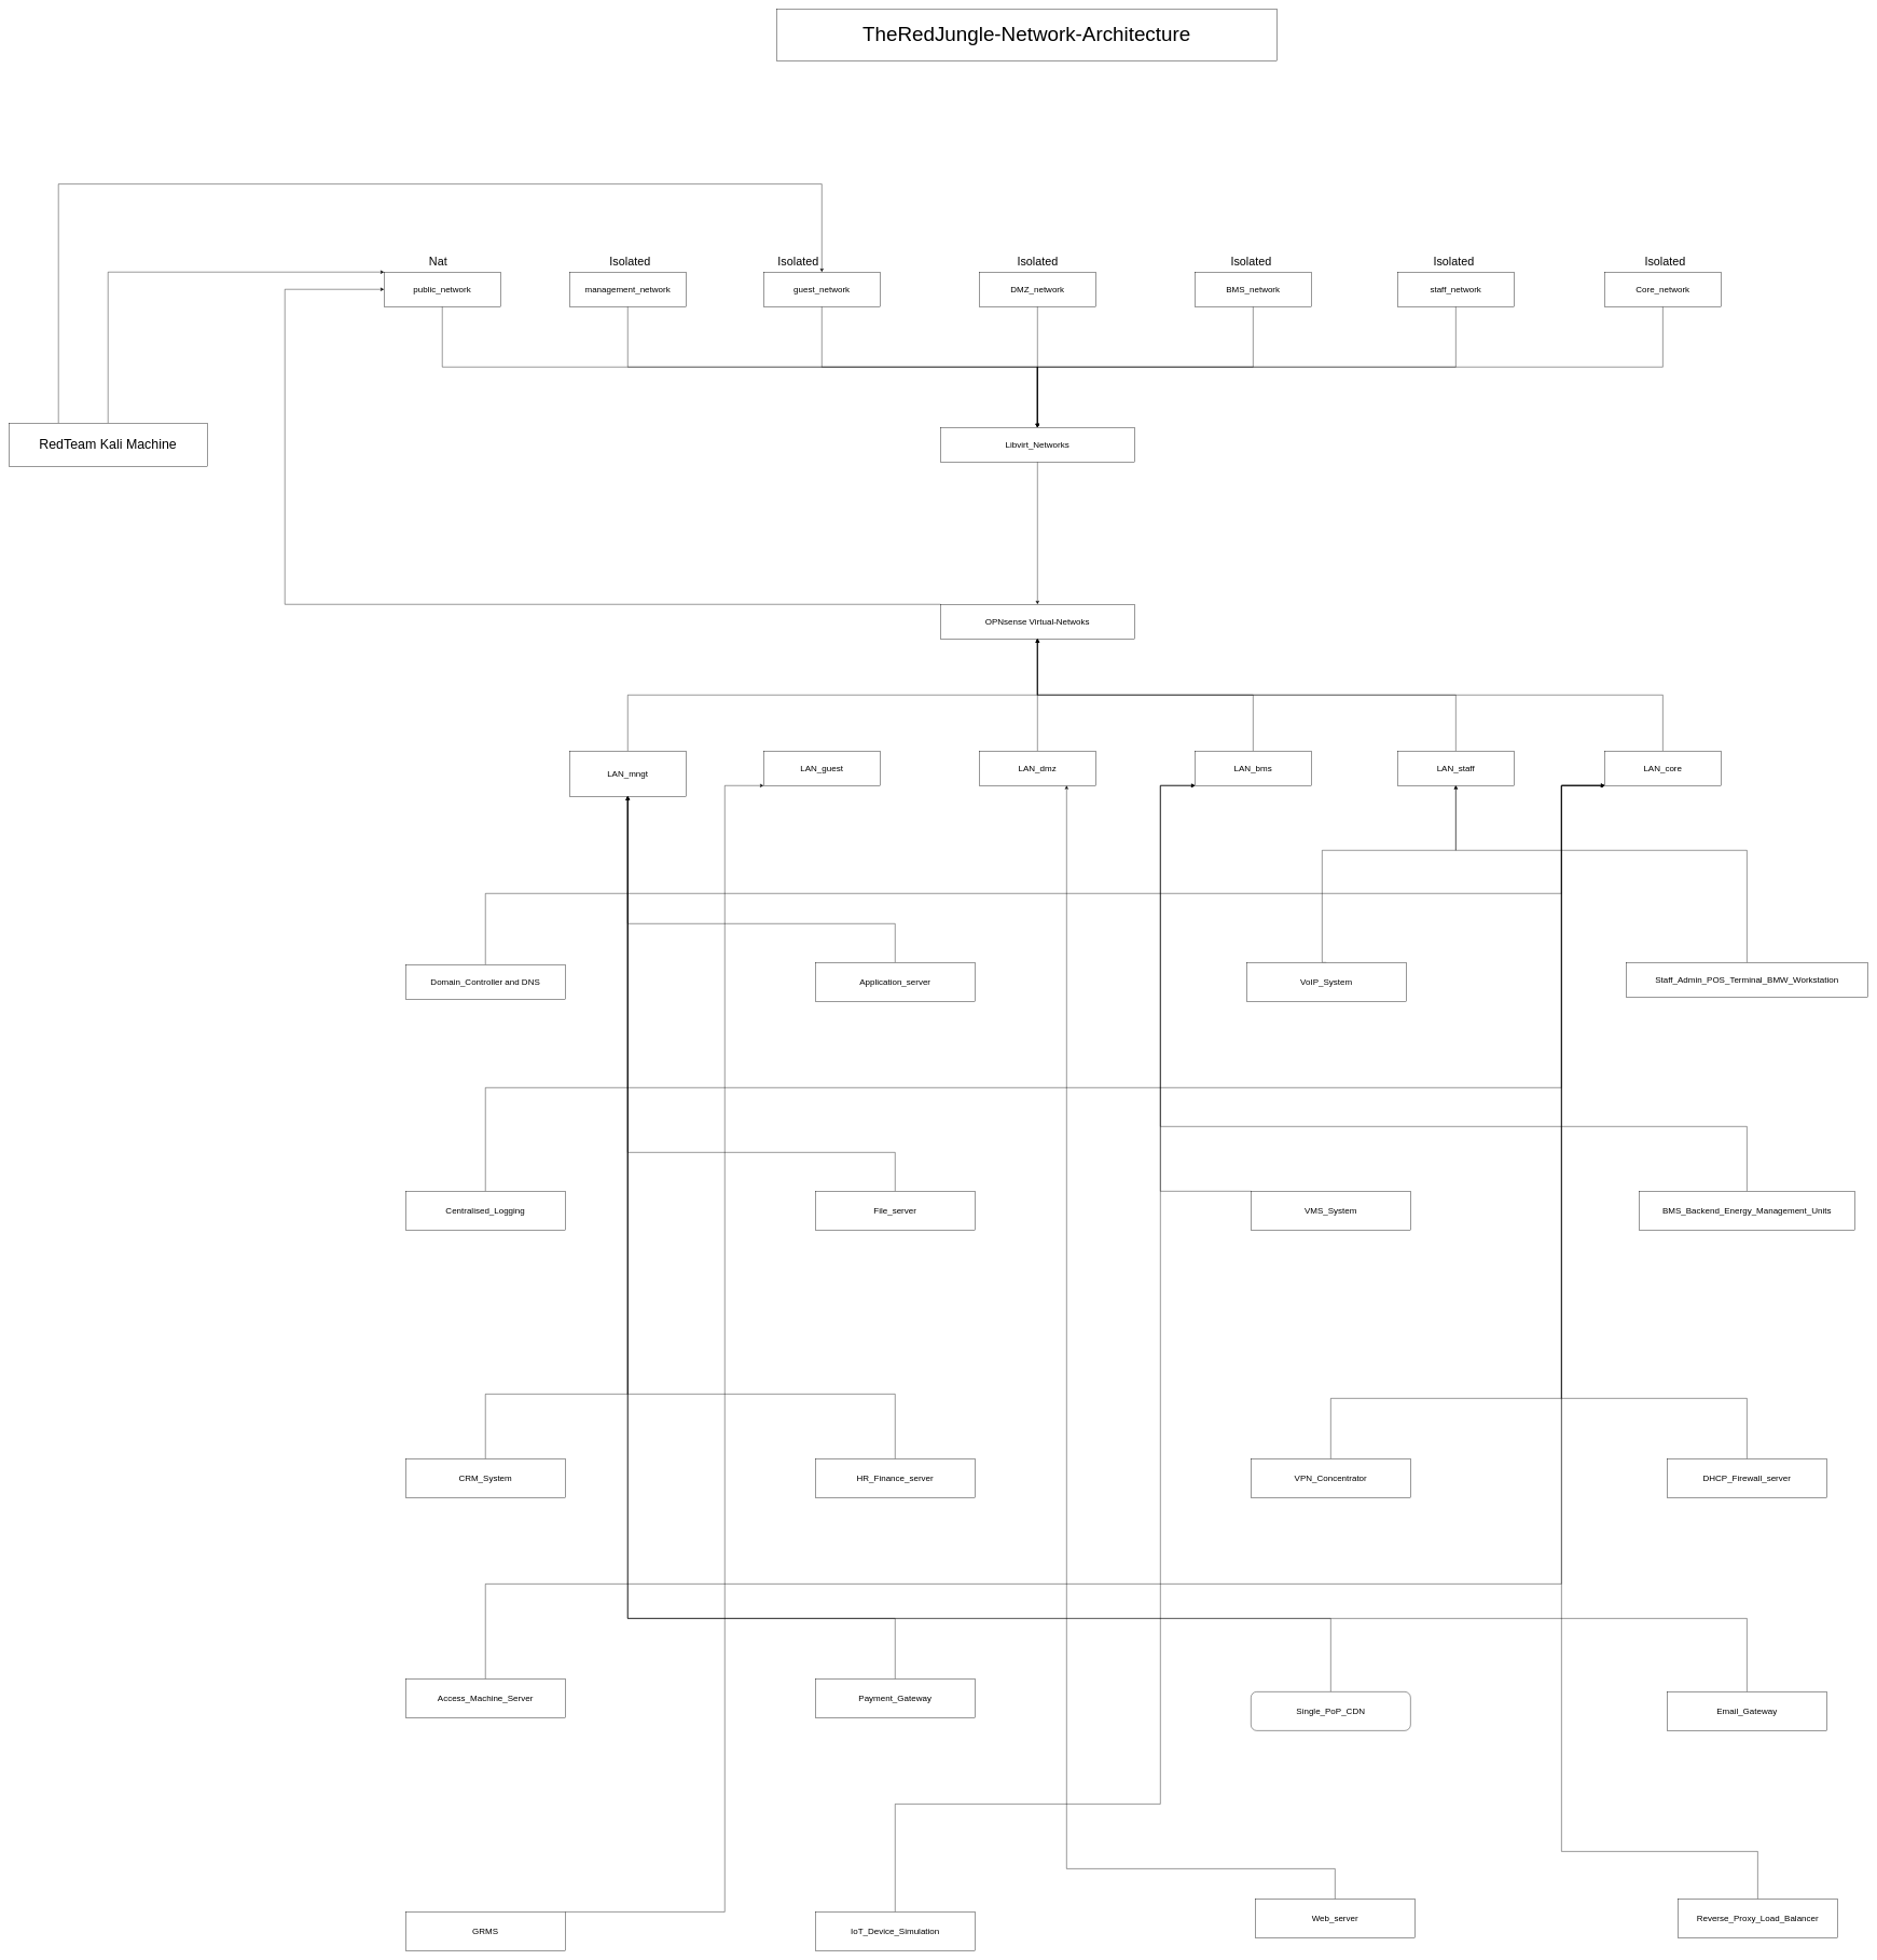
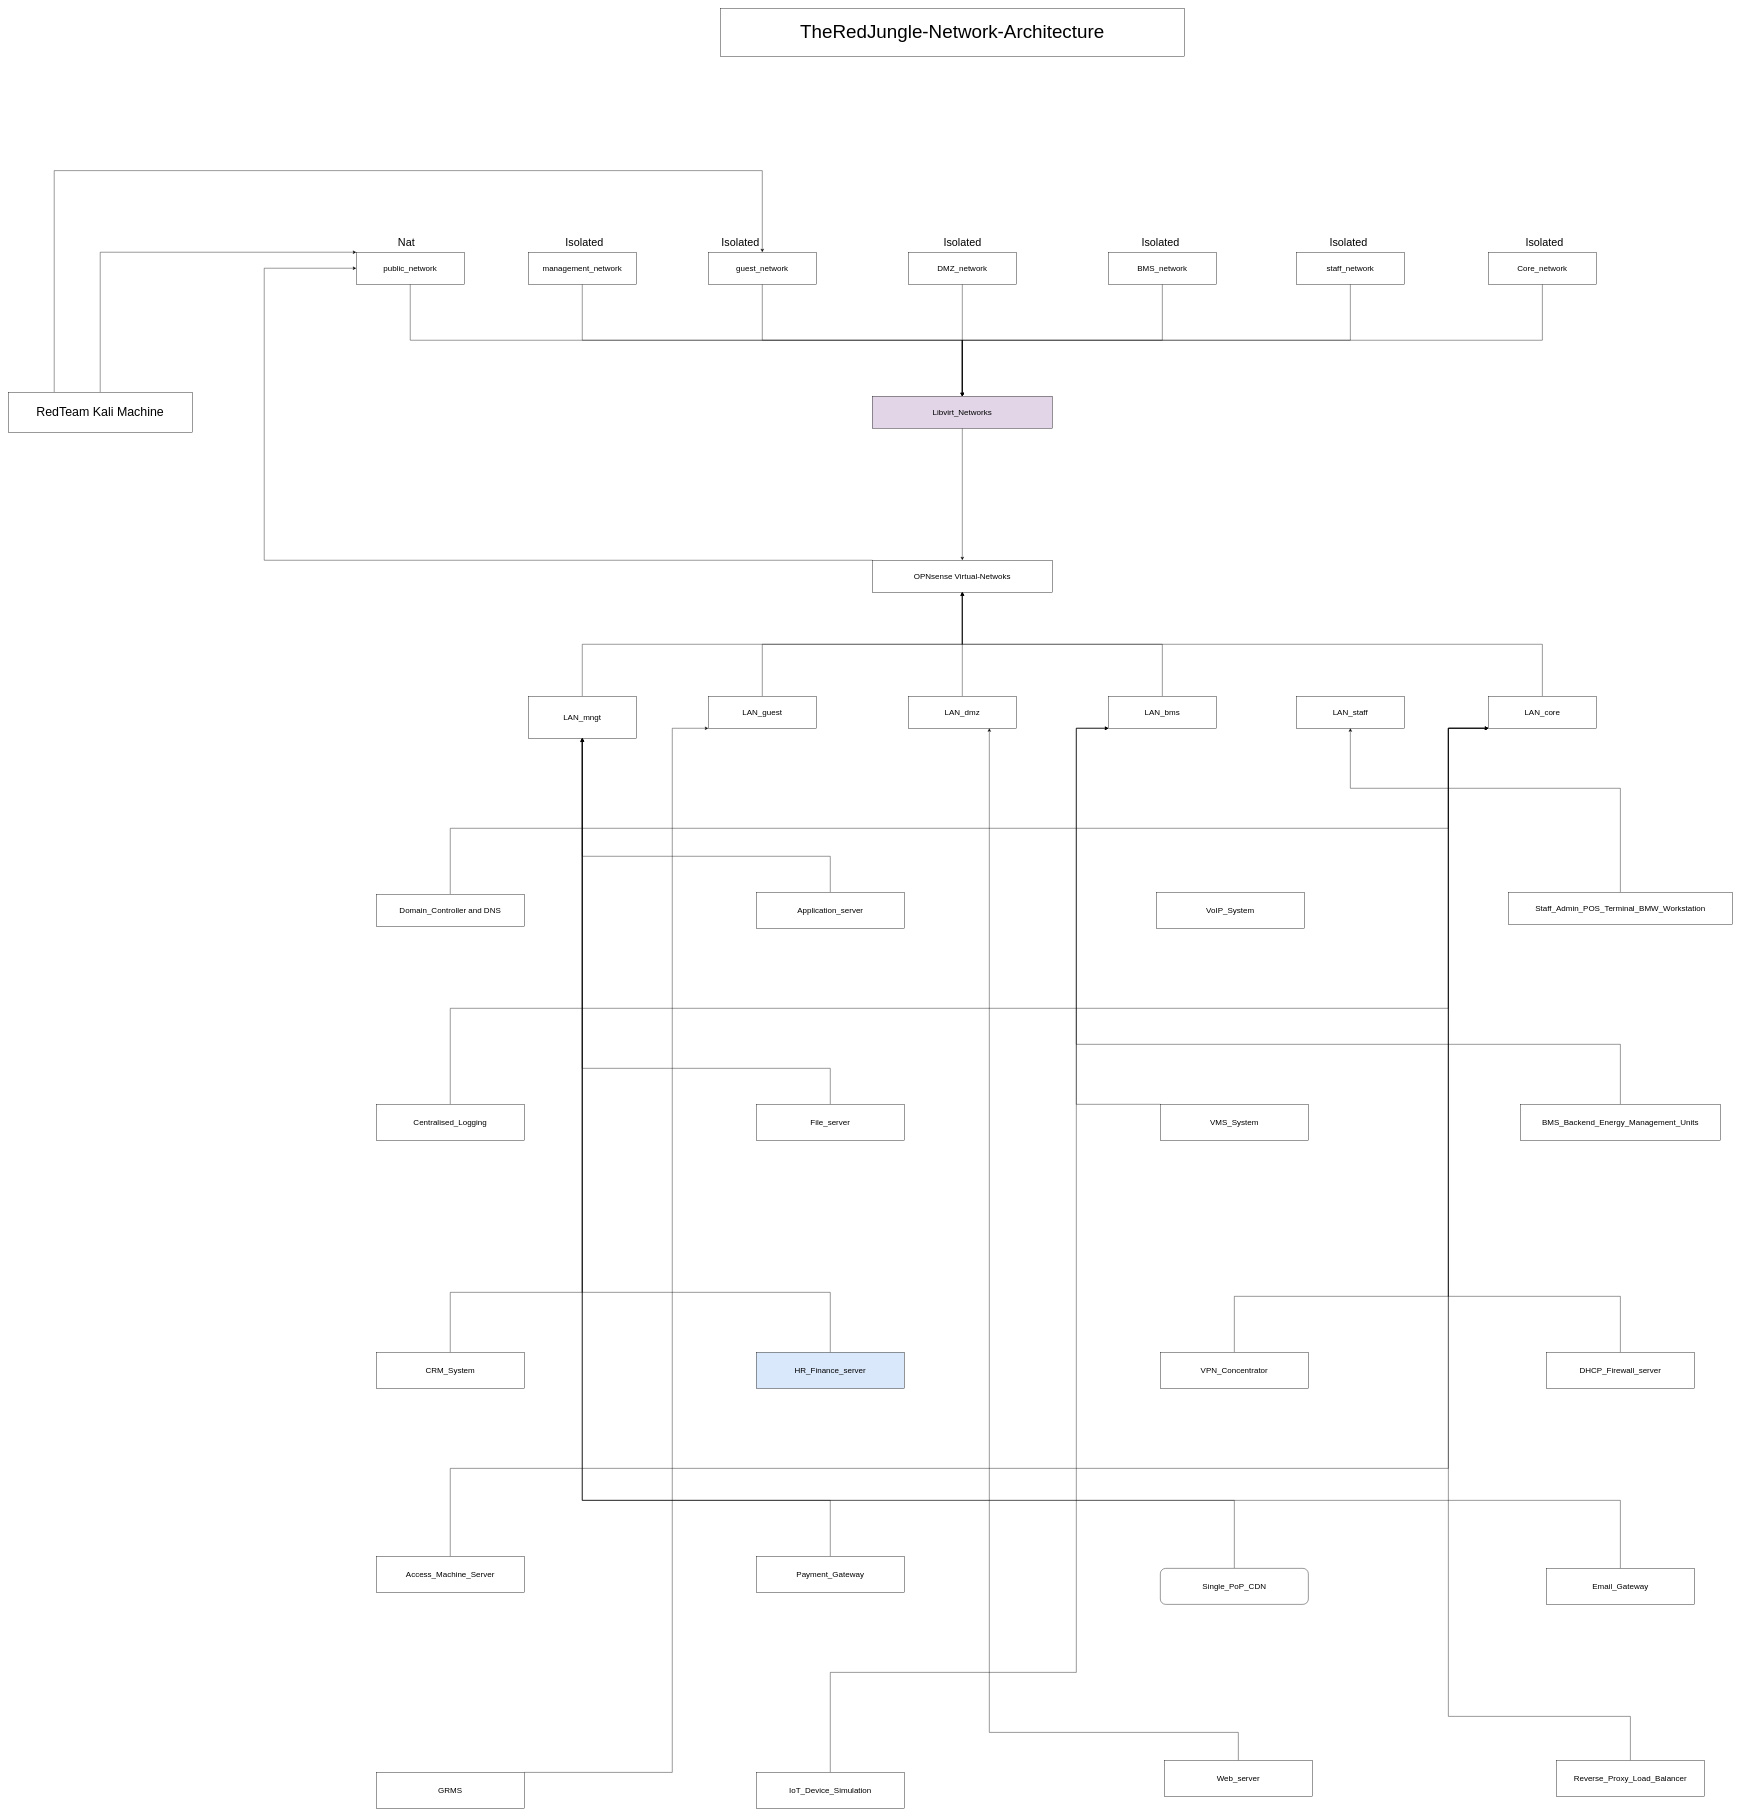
- <mxCell id="13" value="&lt;span style=&quot;font-size: 20px;&quot;&gt;Libvirt_Networks&lt;/span&gt;" style="rounded=0;whiteSpace=wrap;html=1;" parent="1" vertex="1"><mxGeometry x="2180" y="990" width="450" height="80" as="geometry" /></mxCell>
+ <mxCell id="13" value="&lt;span style=&quot;font-size: 20px;&quot;&gt;Libvirt_Networks&lt;/span&gt;" style="rounded=0;whiteSpace=wrap;html=1;fillColor=#e1d5e7;" parent="1" vertex="1"><mxGeometry x="2180" y="990" width="450" height="80" as="geometry" /></mxCell>
+ <mxCell id="16" style="edgeStyle=orthogonalEdgeStyle;rounded=0;orthogonalLoop=1;jettySize=auto;html=1;exitX=0.5;exitY=0;exitDx=0;exitDy=0;entryX=0.5;entryY=1;entryDx=0;entryDy=0;" parent="1" source="17" target="15" edge="1"><mxGeometry relative="1" as="geometry" /></mxCell>
- <mxCell id="22" style="edgeStyle=orthogonalEdgeStyle;rounded=0;orthogonalLoop=1;jettySize=auto;html=1;exitX=0.5;exitY=0;exitDx=0;exitDy=0;entryX=0.5;entryY=1;entryDx=0;entryDy=0;" parent="1" source="23" target="15" edge="1"><mxGeometry relative="1" as="geometry" /></mxCell>
- <mxCell id="46" style="edgeStyle=orthogonalEdgeStyle;rounded=0;orthogonalLoop=1;jettySize=auto;html=1;exitX=0.5;exitY=0;exitDx=0;exitDy=0;entryX=0.5;entryY=1;entryDx=0;entryDy=0;" parent="1" source="47" target="23" edge="1"><mxGeometry relative="1" as="geometry"><Array as="points"><mxPoint x="3065" y="1970" /><mxPoint x="3375" y="1970" /></Array></mxGeometry></mxCell>
- <mxCell id="41" value="&lt;font style=&quot;font-size: 20px;&quot;&gt;HR_Finance_server&lt;/font&gt;" style="rounded=0;whiteSpace=wrap;html=1;" parent="1" vertex="1"><mxGeometry x="1890" y="3380" width="370" height="90" as="geometry" /></mxCell>
+ <mxCell id="41" value="&lt;font style=&quot;font-size: 20px;&quot;&gt;HR_Finance_server&lt;/font&gt;" style="rounded=0;whiteSpace=wrap;html=1;fillColor=#dae8fc;" parent="1" vertex="1"><mxGeometry x="1890" y="3380" width="370" height="90" as="geometry" /></mxCell>
